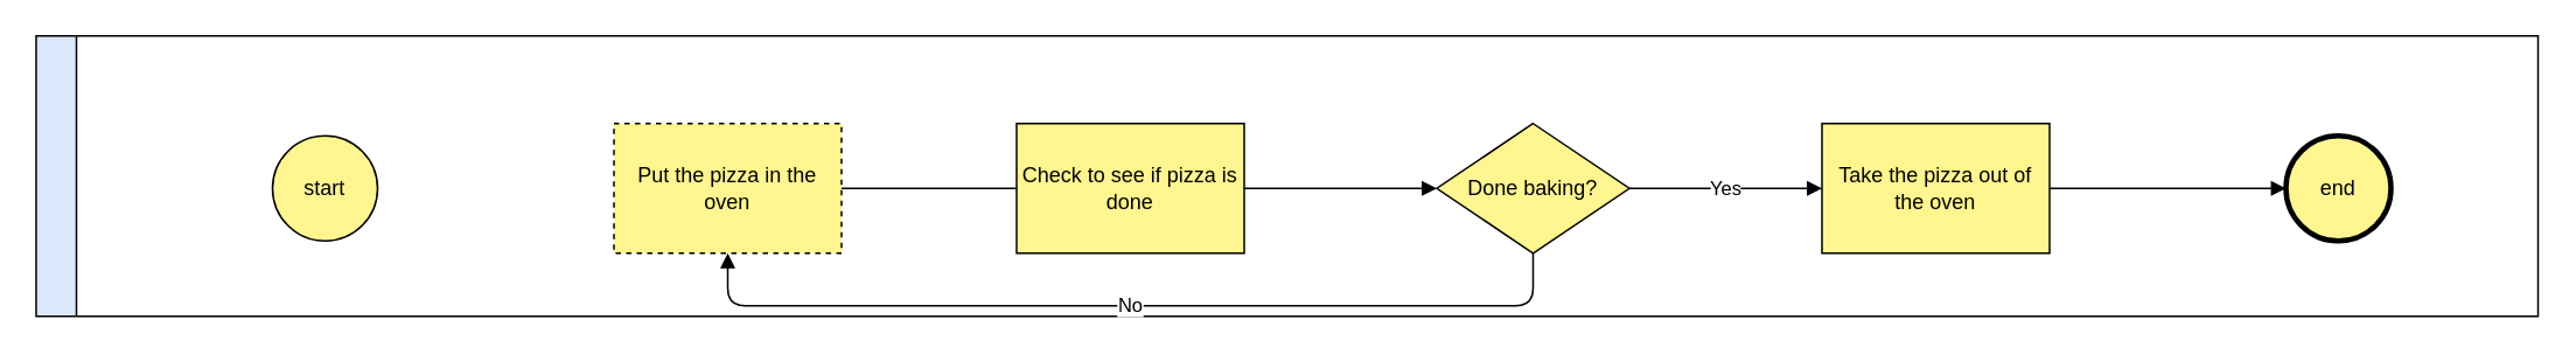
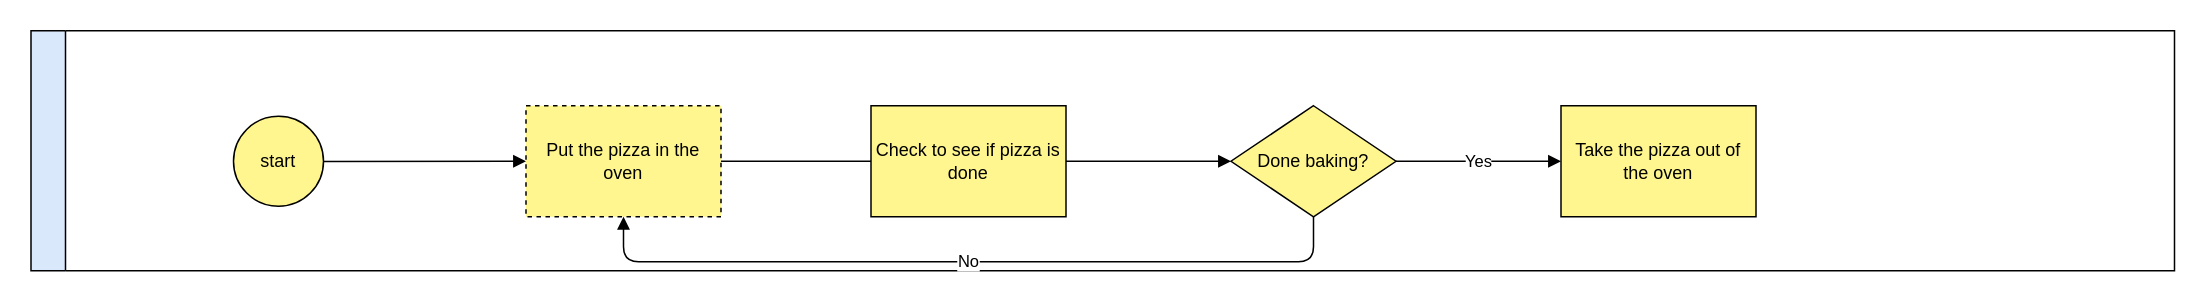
+ <mxCell id="9" value="" style="endArrow=block;html=1;" edge="1" parent="1" source="3" target="4"><mxGeometry relative="1" as="geometry" /></mxCell>
- <mxCell id="14" value="" style="endArrow=block;html=1;" edge="1" parent="1" source="7" target="8"><mxGeometry relative="1" as="geometry" /></mxCell>
- <mxCell id="8" value="end" style="ellipse;whiteSpace=wrap;html=1;fillColor=#FFF68F;strokeWidth=3;" vertex="1" parent="1"><mxGeometry x="1305" y="77" width="60" height="60" as="geometry" /></mxCell>
